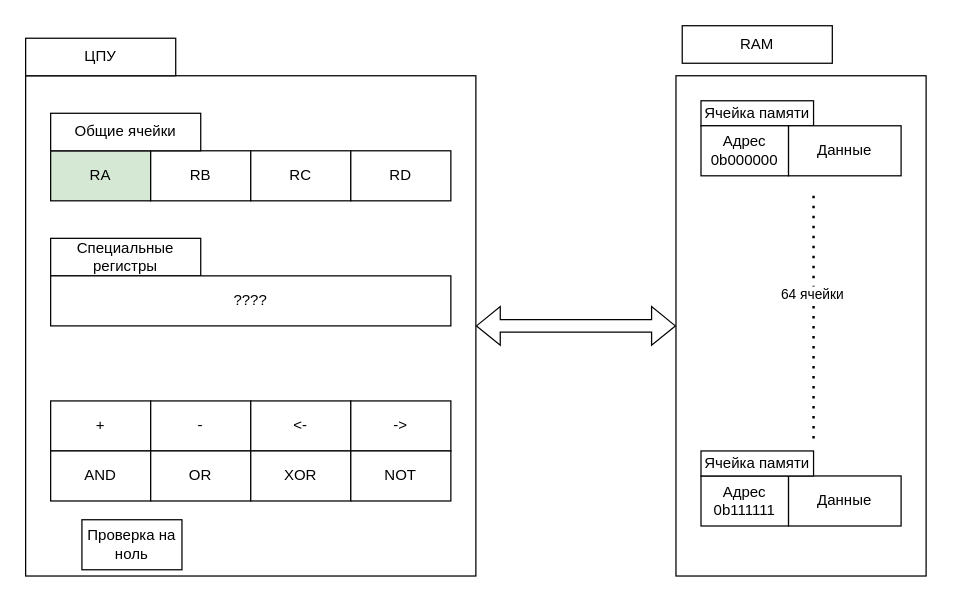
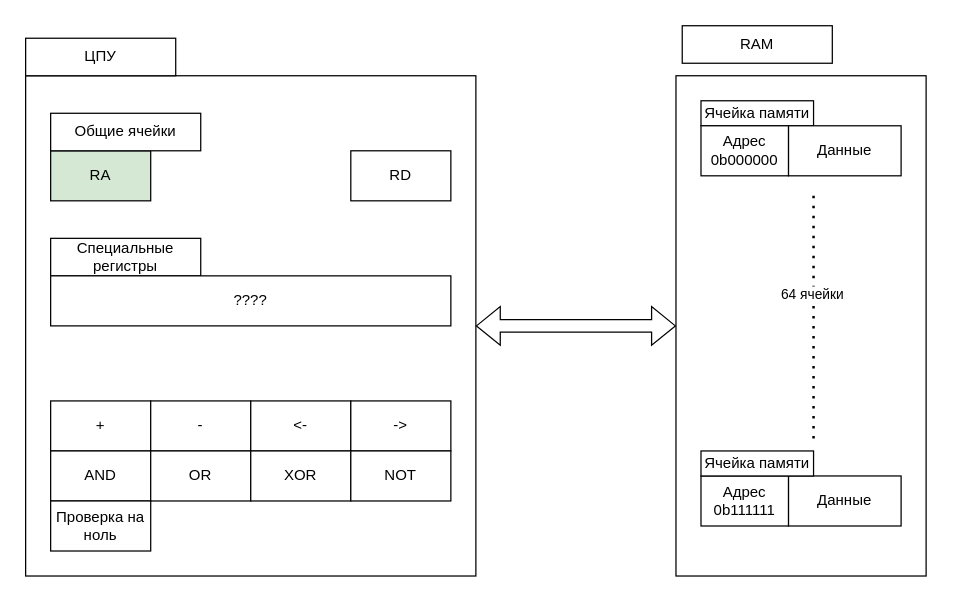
- <mxCell id="5" value="RB" style="rounded=0;whiteSpace=wrap;html=1;" parent="1" vertex="1"><mxGeometry x="120" y="120" width="80" height="40" as="geometry" /></mxCell>
- <mxCell id="6" value="RC" style="rounded=0;whiteSpace=wrap;html=1;" parent="1" vertex="1"><mxGeometry x="200" y="120" width="80" height="40" as="geometry" /></mxCell>
- <mxCell id="19" value="Проверка на ноль" style="rounded=0;whiteSpace=wrap;html=1;" parent="1" vertex="1"><mxGeometry x="65" y="415" width="80" height="40" as="geometry" /></mxCell>
+ <mxCell id="19" value="Проверка на ноль" style="rounded=0;whiteSpace=wrap;html=1;" parent="1" vertex="1"><mxGeometry x="40" y="400" width="80" height="40" as="geometry" /></mxCell>
